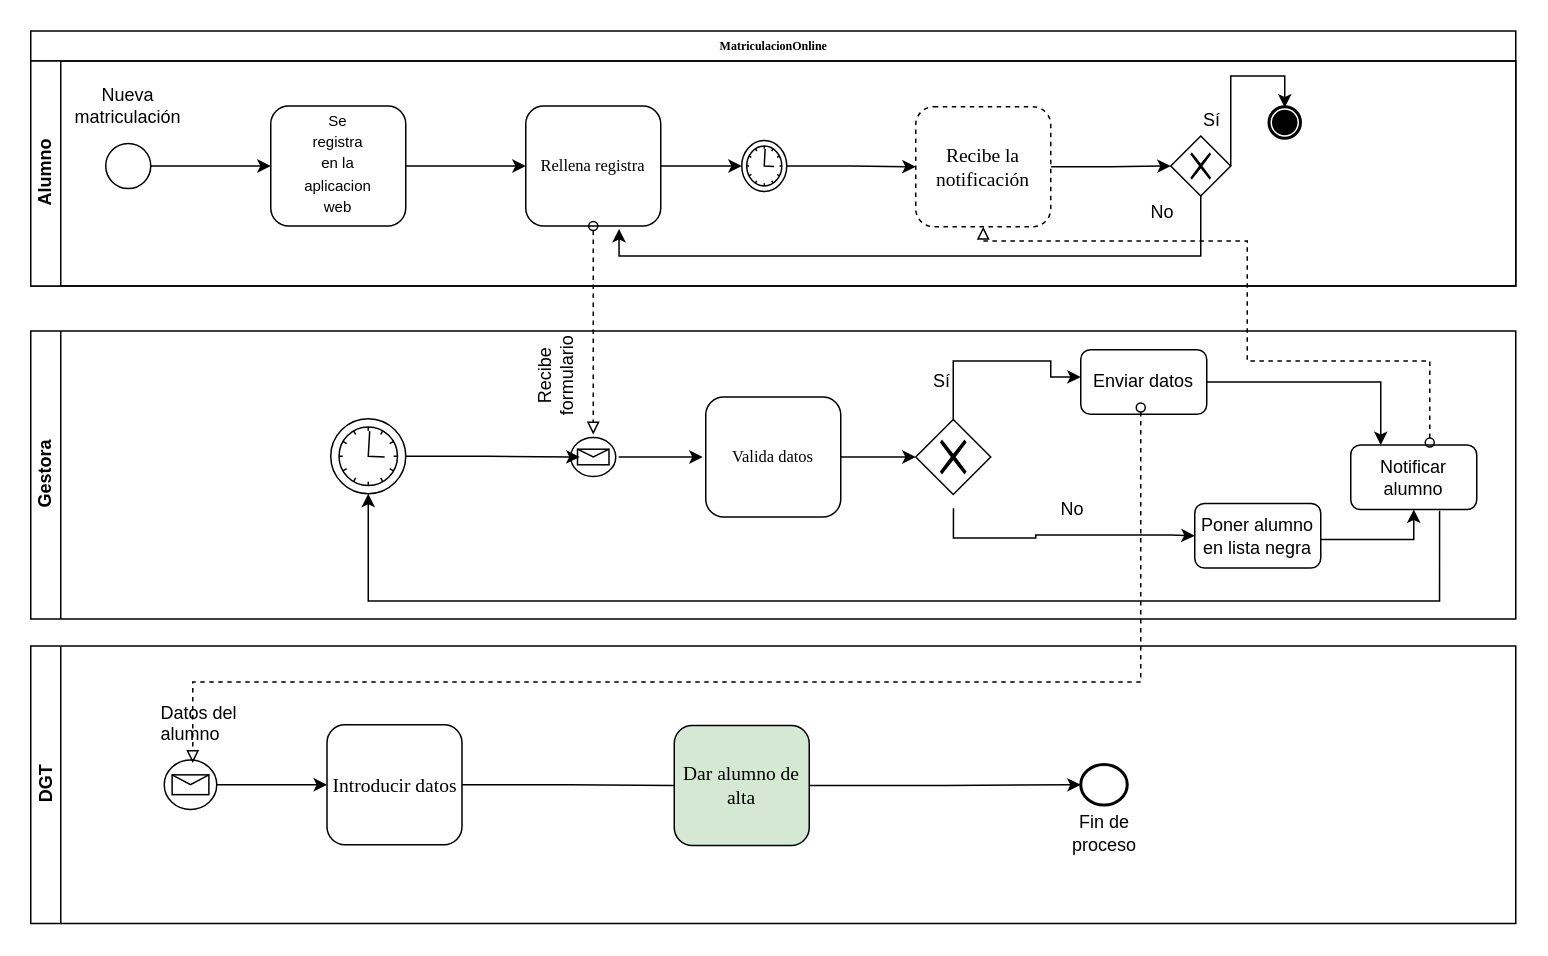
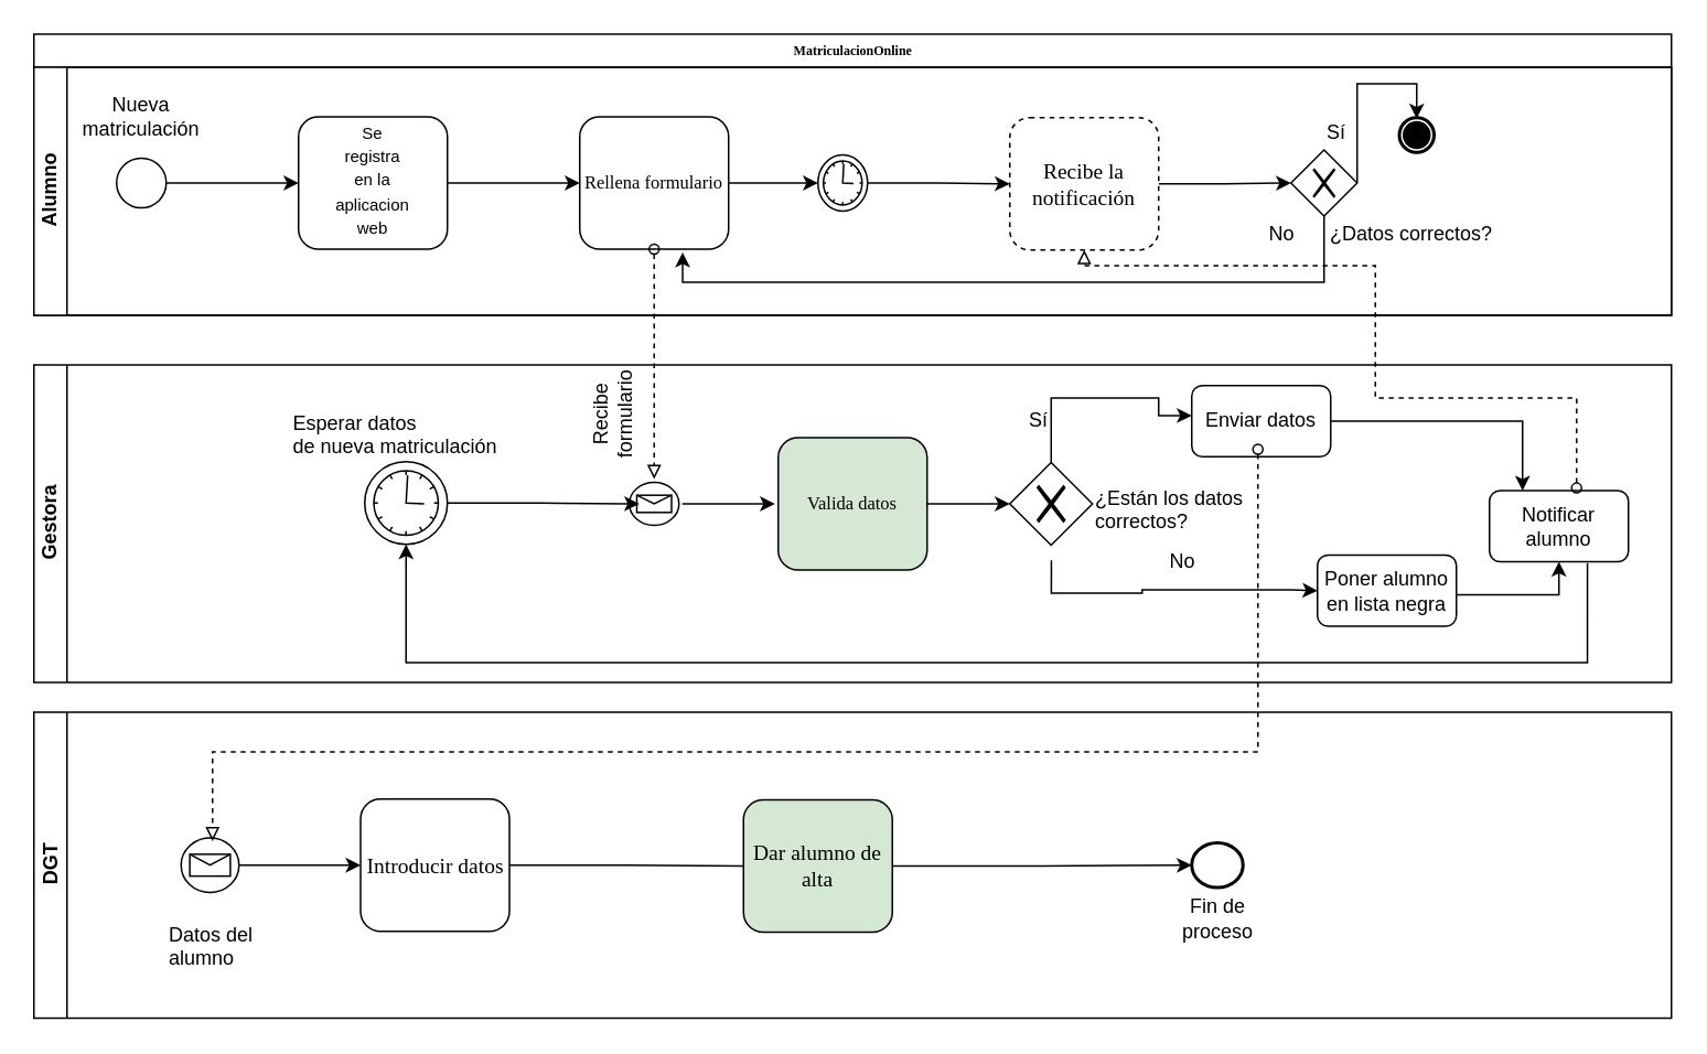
- <mxCell id="7" value="&lt;font style=&quot;font-size: 11px&quot;&gt;Rellena registra&lt;/font&gt;" style="rounded=1;whiteSpace=wrap;html=1;shadow=0;labelBackgroundColor=none;strokeColor=#000000;strokeWidth=1;fillColor=#ffffff;fontFamily=Verdana;fontSize=8;fontColor=#000000;align=center;" parent="3" vertex="1"><mxGeometry x="330" y="30" width="90" height="80" as="geometry" /></mxCell>
+ <mxCell id="7" value="&lt;font style=&quot;font-size: 11px&quot;&gt;Rellena formulario&lt;/font&gt;" style="rounded=1;whiteSpace=wrap;html=1;shadow=0;labelBackgroundColor=none;strokeColor=#000000;strokeWidth=1;fillColor=#ffffff;fontFamily=Verdana;fontSize=8;fontColor=#000000;align=center;" parent="3" vertex="1"><mxGeometry x="330" y="30" width="90" height="80" as="geometry" /></mxCell>
+ <mxCell id="22" value="¿Datos correctos?" style="text;html=1;resizable=0;points=[];autosize=1;align=left;verticalAlign=top;spacingTop=-4;" parent="3" vertex="1"><mxGeometry x="782" y="90.5" width="120" height="20" as="geometry" /></mxCell>
+ <mxCell id="39" value="Esperar datos&lt;br&gt; de nueva matriculación" style="text;html=1;resizable=0;points=[];autosize=1;align=left;verticalAlign=top;spacingTop=-4;" parent="23" vertex="1"><mxGeometry x="155" y="25.5" width="140" height="30" as="geometry" /></mxCell>
- <mxCell id="27" value="&lt;font style=&quot;font-size: 11px&quot;&gt;Valida datos&lt;/font&gt;" style="rounded=1;whiteSpace=wrap;html=1;shadow=0;labelBackgroundColor=none;strokeColor=#000000;strokeWidth=1;fillColor=#ffffff;fontFamily=Verdana;fontSize=8;fontColor=#000000;align=center;" parent="23" vertex="1"><mxGeometry x="450" y="44" width="90" height="80" as="geometry" /></mxCell>
+ <mxCell id="27" value="&lt;font style=&quot;font-size: 11px&quot;&gt;Valida datos&lt;/font&gt;" style="rounded=1;whiteSpace=wrap;html=1;shadow=0;labelBackgroundColor=none;strokeColor=#000000;strokeWidth=1;fillColor=#d5e8d4;fontFamily=Verdana;fontSize=8;fontColor=#000000;align=center;" parent="23" vertex="1"><mxGeometry x="450" y="44" width="90" height="80" as="geometry" /></mxCell>
+ <mxCell id="31" value="¿Están los datos &lt;br&gt;correctos?" style="text;html=1;resizable=0;points=[];autosize=1;align=left;verticalAlign=top;spacingTop=-4;" parent="23" vertex="1"><mxGeometry x="640" y="71" width="110" height="30" as="geometry" /></mxCell>
- <mxCell id="49" value="Datos del &lt;br&gt;alumno" style="text;html=1;resizable=0;points=[];autosize=1;align=left;verticalAlign=top;spacingTop=-4;" parent="42" vertex="1"><mxGeometry x="85" y="34.5" width="70" height="30" as="geometry" /></mxCell>
+ <mxCell id="49" value="Datos del &lt;br&gt;alumno" style="text;html=1;resizable=0;points=[];autosize=1;align=left;verticalAlign=top;spacingTop=-4;" parent="42" vertex="1"><mxGeometry x="80" y="124.5" width="70" height="30" as="geometry" /></mxCell>
